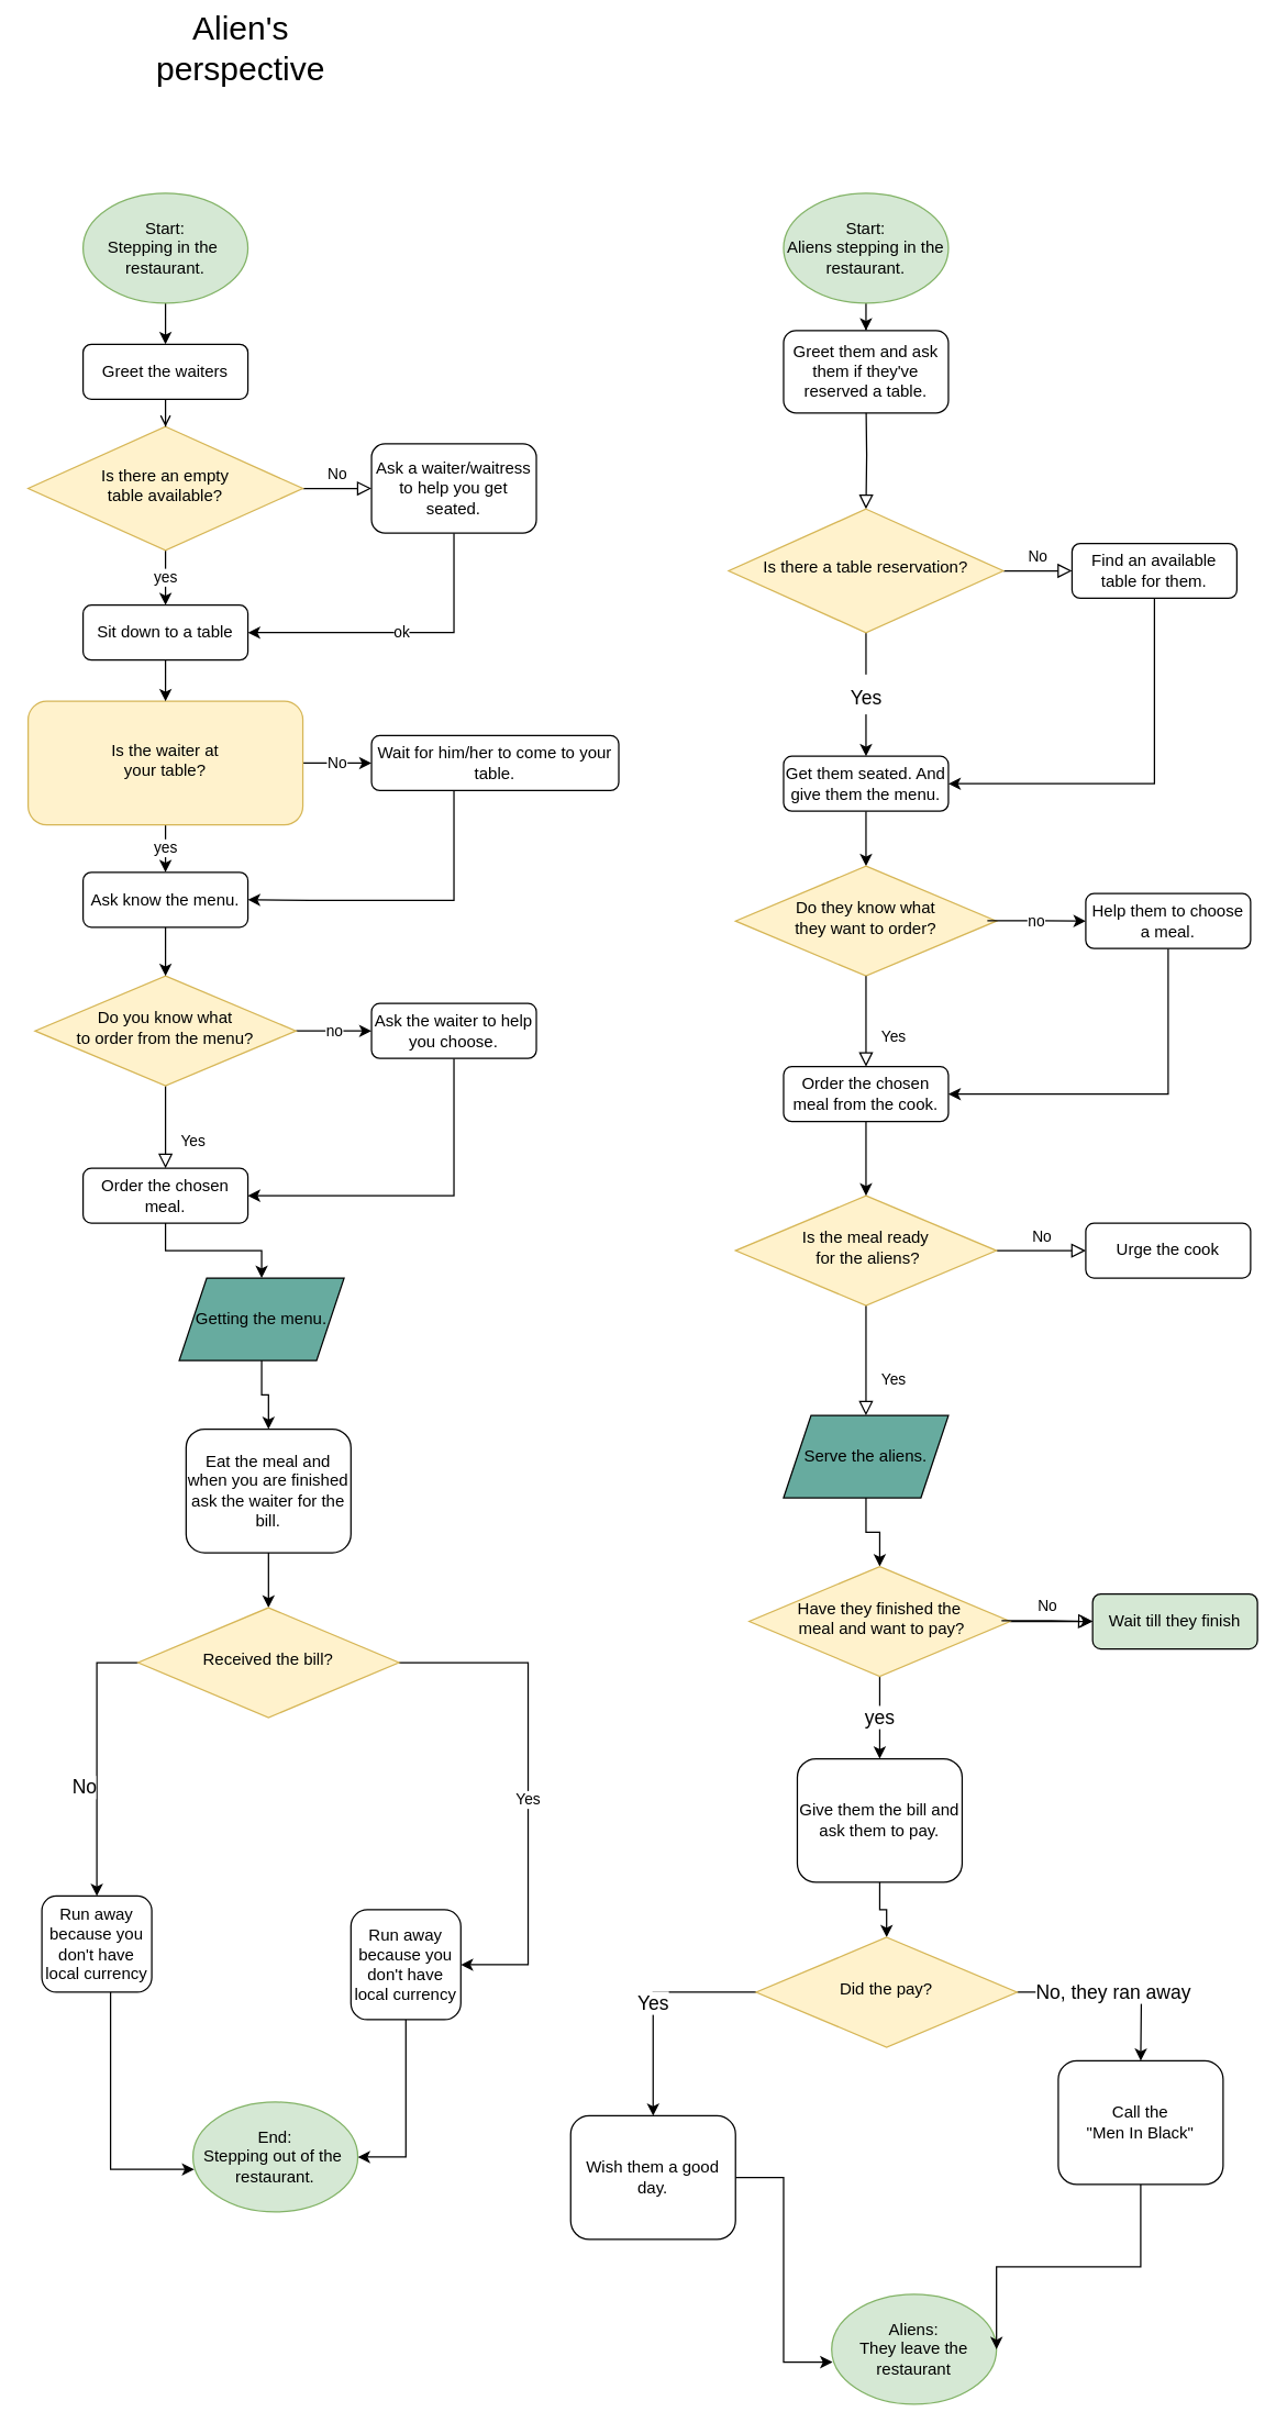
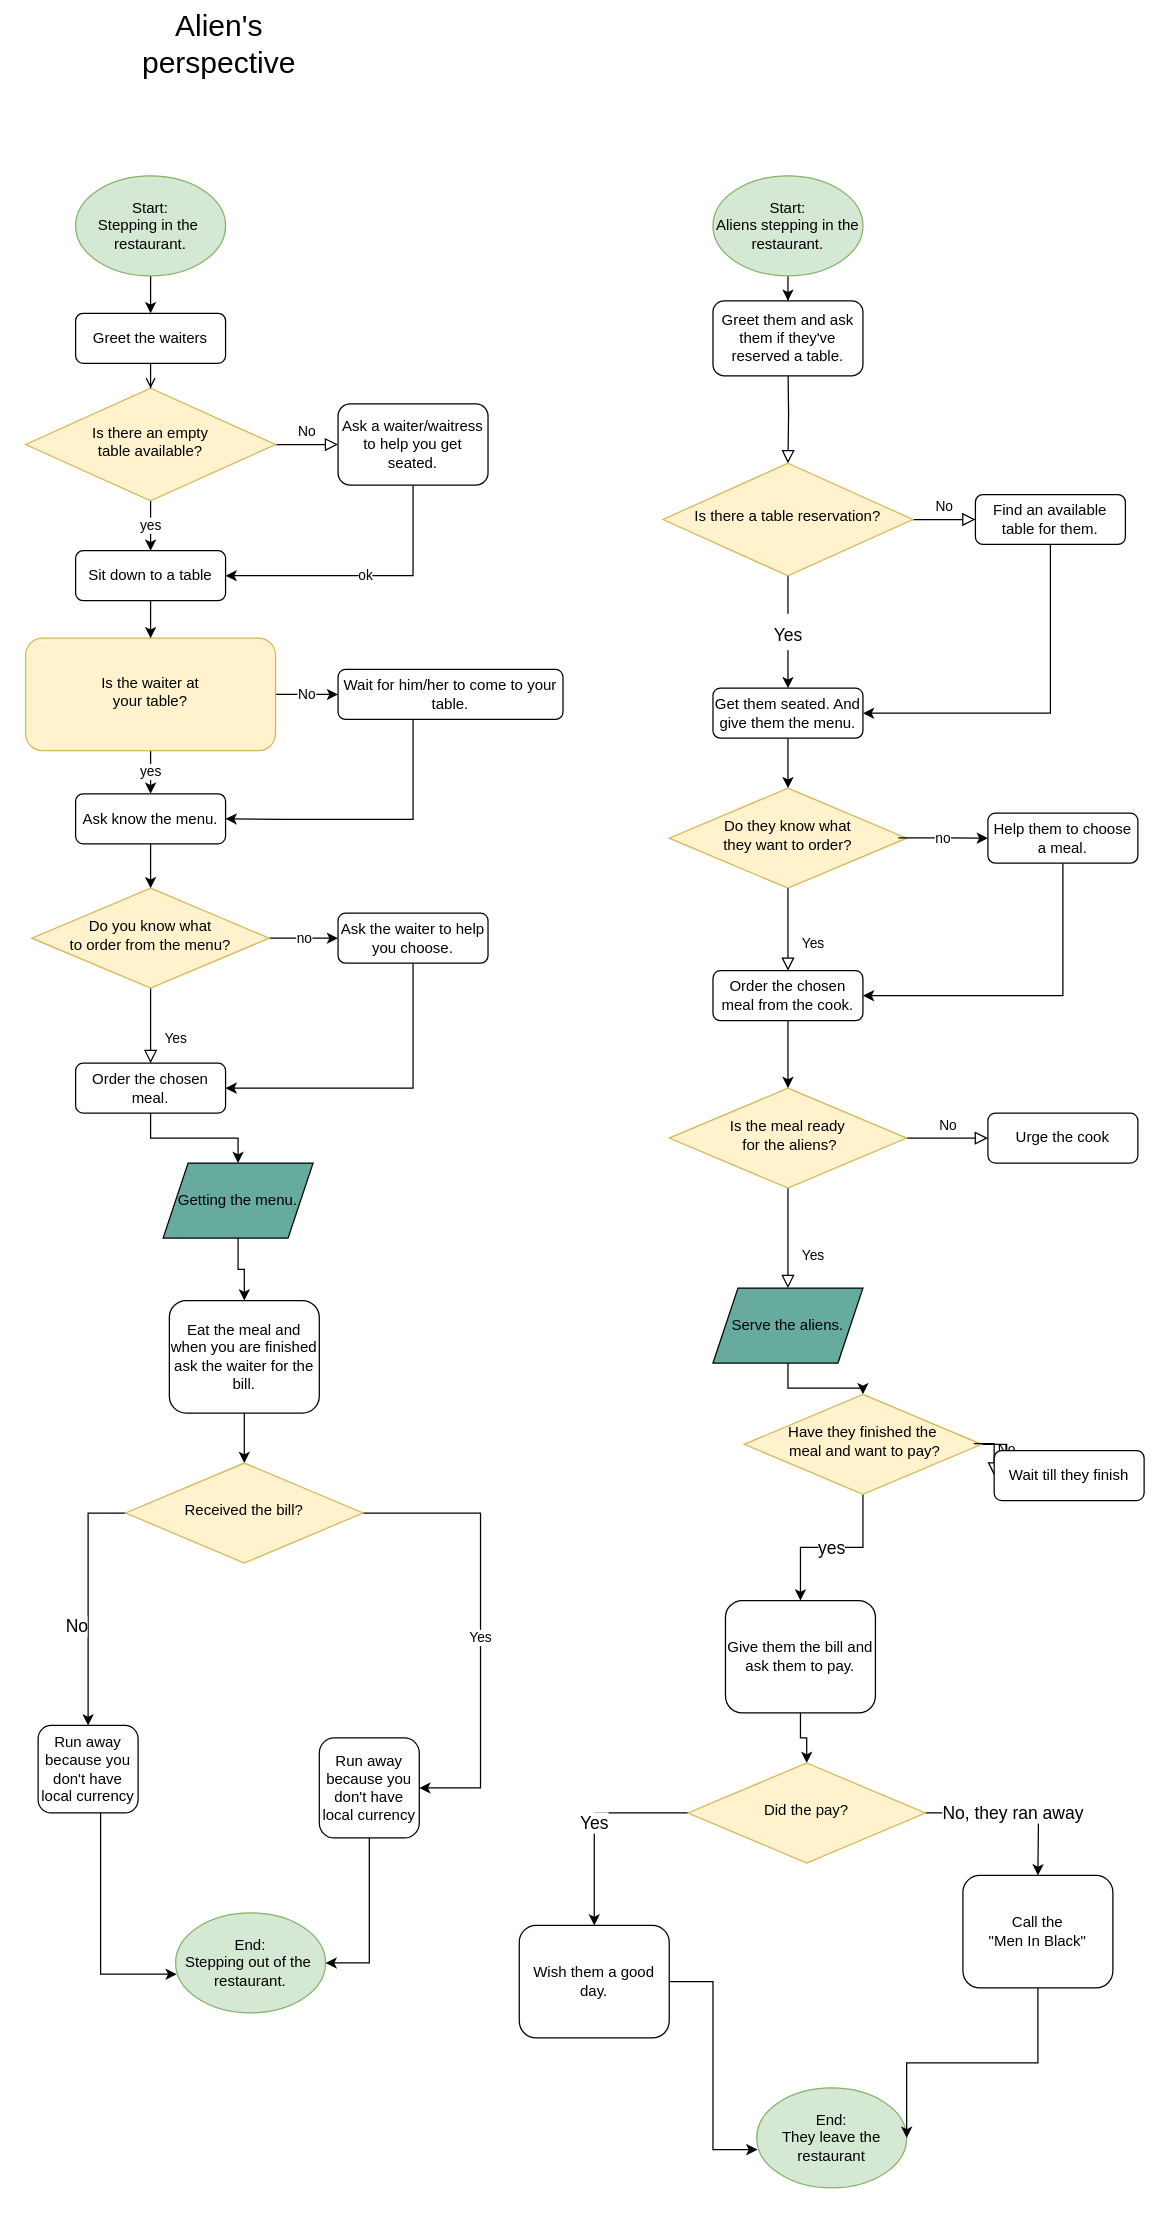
- <mxCell id="64" value="Have they finished the&lt;br&gt;&amp;nbsp;meal and want to pay?" style="rhombus;whiteSpace=wrap;html=1;shadow=0;fontFamily=Helvetica;fontSize=12;align=center;strokeWidth=1;spacing=6;spacingTop=-4;fillColor=#fff2cc;strokeColor=#d6b656;" vertex="1" parent="1"><mxGeometry x="545" y="1140" width="190" height="80" as="geometry" /></mxCell>
+ <mxCell id="64" value="Have they finished the&lt;br&gt;&amp;nbsp;meal and want to pay?" style="rhombus;whiteSpace=wrap;html=1;shadow=0;fontFamily=Helvetica;fontSize=12;align=center;strokeWidth=1;spacing=6;spacingTop=-4;fillColor=#fff2cc;strokeColor=#d6b656;" vertex="1" parent="1"><mxGeometry x="595" y="1115" width="190" height="80" as="geometry" /></mxCell>
- <mxCell id="66" value="Wait till they finish" style="rounded=1;whiteSpace=wrap;html=1;fontSize=12;glass=0;strokeWidth=1;shadow=0;fillColor=#d5e8d4;" vertex="1" parent="1"><mxGeometry x="795" y="1160" width="120" height="40" as="geometry" /></mxCell>
+ <mxCell id="66" value="Wait till they finish" style="rounded=1;whiteSpace=wrap;html=1;fontSize=12;glass=0;strokeWidth=1;shadow=0;" vertex="1" parent="1"><mxGeometry x="795" y="1160" width="120" height="40" as="geometry" /></mxCell>
- <mxCell id="69" value="Aliens:&lt;br&gt;They leave the restaurant" style="ellipse;whiteSpace=wrap;html=1;fillColor=#d5e8d4;strokeColor=#82b366;" vertex="1" parent="1"><mxGeometry x="605" y="1670" width="120" height="80" as="geometry" /></mxCell>
+ <mxCell id="69" value="End:&lt;br&gt;They leave the restaurant" style="ellipse;whiteSpace=wrap;html=1;fillColor=#d5e8d4;strokeColor=#82b366;" vertex="1" parent="1"><mxGeometry x="605" y="1670" width="120" height="80" as="geometry" /></mxCell>
